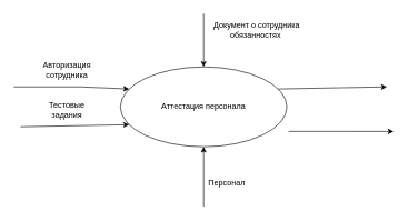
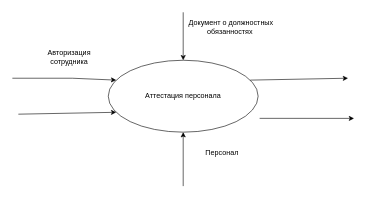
- <mxCell id="9" value="Документ о сотрудника обязанностях&amp;nbsp;" style="text;html=1;strokeColor=none;fillColor=none;align=center;verticalAlign=middle;whiteSpace=wrap;rounded=0;" parent="1" vertex="1"><mxGeometry x="310" y="30" width="150" height="30" as="geometry" /></mxCell>
+ <mxCell id="9" value="Документ о должностных обязанностях&amp;nbsp;" style="text;html=1;strokeColor=none;fillColor=none;align=center;verticalAlign=middle;whiteSpace=wrap;rounded=0;" parent="1" vertex="1"><mxGeometry x="310" y="30" width="150" height="30" as="geometry" /></mxCell>
- <mxCell id="7" value="Авторизация сотрудника" style="text;html=1;strokeColor=none;fillColor=none;align=center;verticalAlign=middle;whiteSpace=wrap;rounded=0;" parent="1" vertex="1"><mxGeometry x="70" y="90" width="60" height="30" as="geometry" /></mxCell>
+ <mxCell id="7" value="Авторизация сотрудника" style="text;html=1;strokeColor=none;fillColor=none;align=center;verticalAlign=middle;whiteSpace=wrap;rounded=0;" parent="1" vertex="1"><mxGeometry x="85" y="80" width="60" height="30" as="geometry" /></mxCell>
- <mxCell id="11" value="Тестовые задания" style="text;html=1;strokeColor=none;fillColor=none;align=center;verticalAlign=middle;whiteSpace=wrap;rounded=0;" vertex="1" parent="1"><mxGeometry x="70" y="150" width="60" height="30" as="geometry" /></mxCell>
- <mxCell id="6" value="Персонал" style="text;html=1;strokeColor=none;fillColor=none;align=center;verticalAlign=middle;whiteSpace=wrap;rounded=0;" parent="1" vertex="1"><mxGeometry x="310" y="260" width="60" height="30" as="geometry" /></mxCell>
+ <mxCell id="6" value="Персонал" style="text;html=1;strokeColor=none;fillColor=none;align=center;verticalAlign=middle;whiteSpace=wrap;rounded=0;" parent="1" vertex="1"><mxGeometry x="340" y="240" width="60" height="30" as="geometry" /></mxCell>
